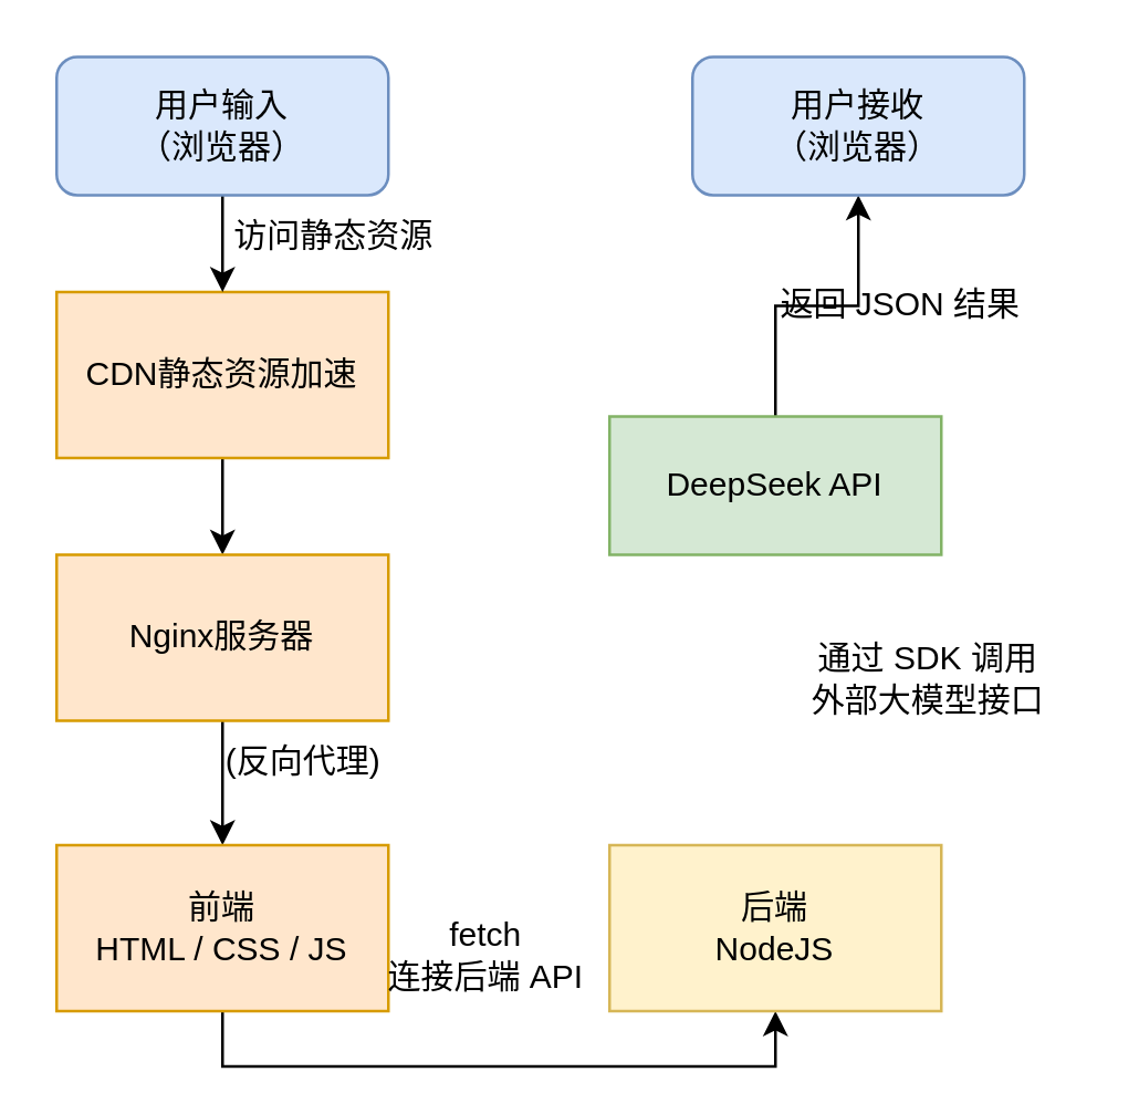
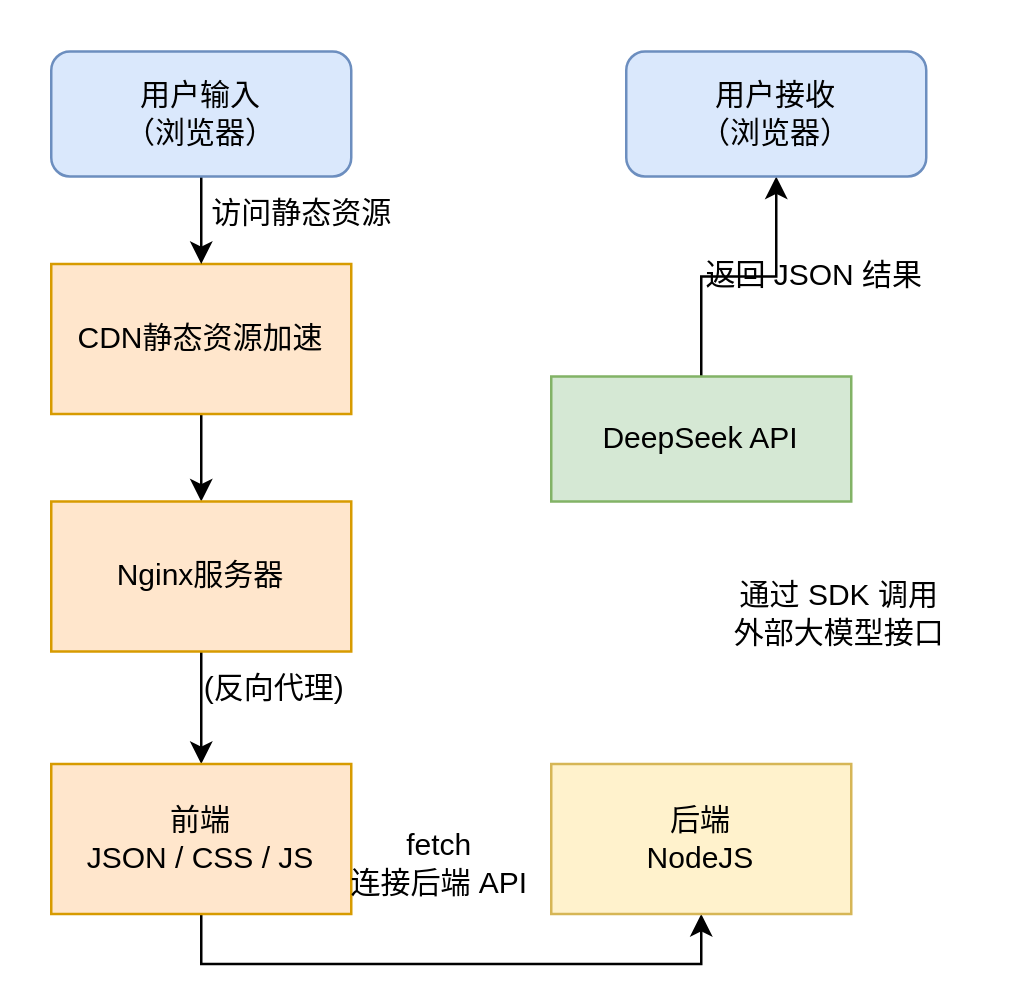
- <mxCell id="7" value="前端&lt;div&gt;HTML / CSS / JS&lt;/div&gt;" style="rounded=0;whiteSpace=wrap;html=1;fillColor=#ffe6cc;strokeColor=#d79b00;" vertex="1" parent="1"><mxGeometry x="20" y="305" width="120" height="60" as="geometry" /></mxCell>
+ <mxCell id="7" value="前端&lt;div&gt;JSON / CSS / JS&lt;/div&gt;" style="rounded=0;whiteSpace=wrap;html=1;fillColor=#ffe6cc;strokeColor=#d79b00;" vertex="1" parent="1"><mxGeometry x="20" y="305" width="120" height="60" as="geometry" /></mxCell>
